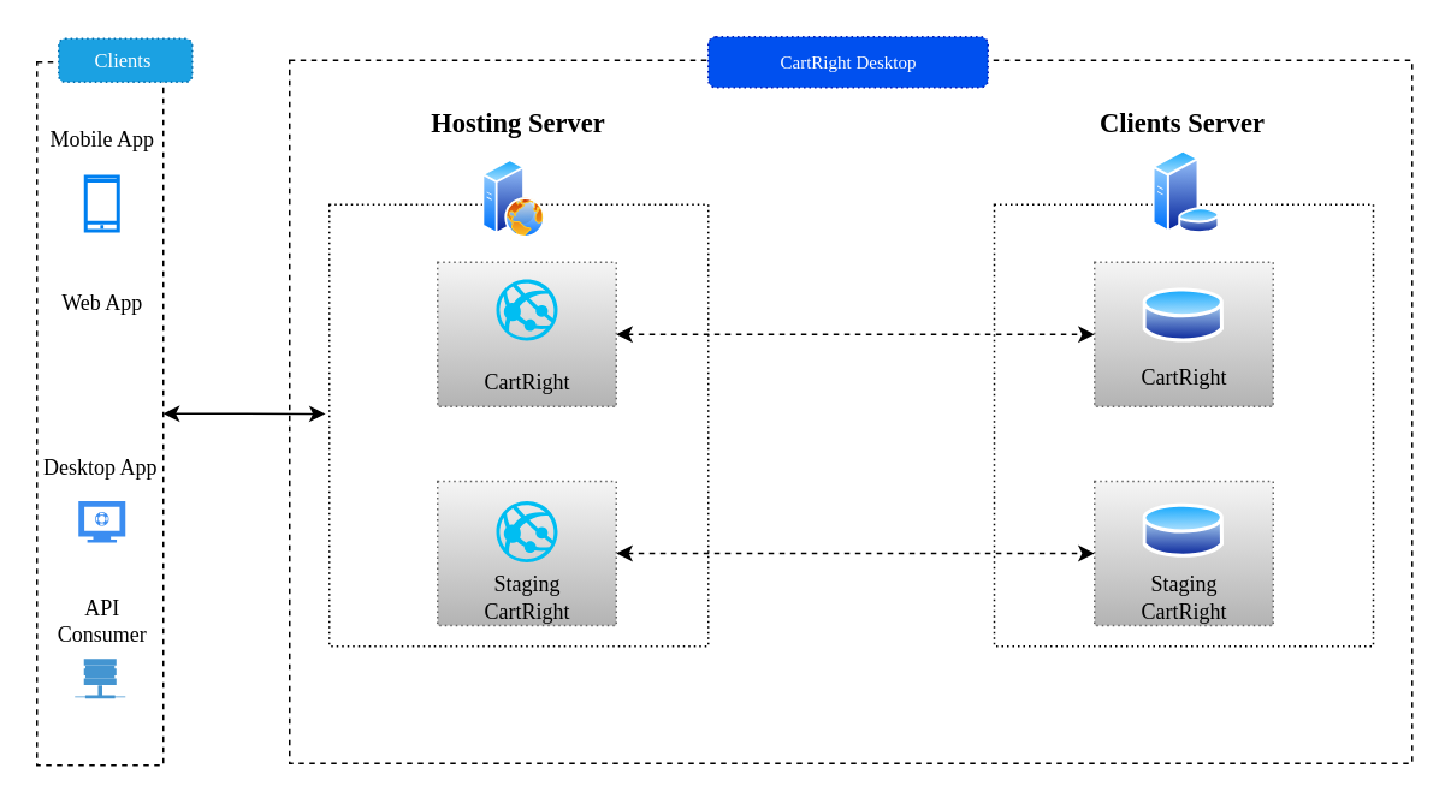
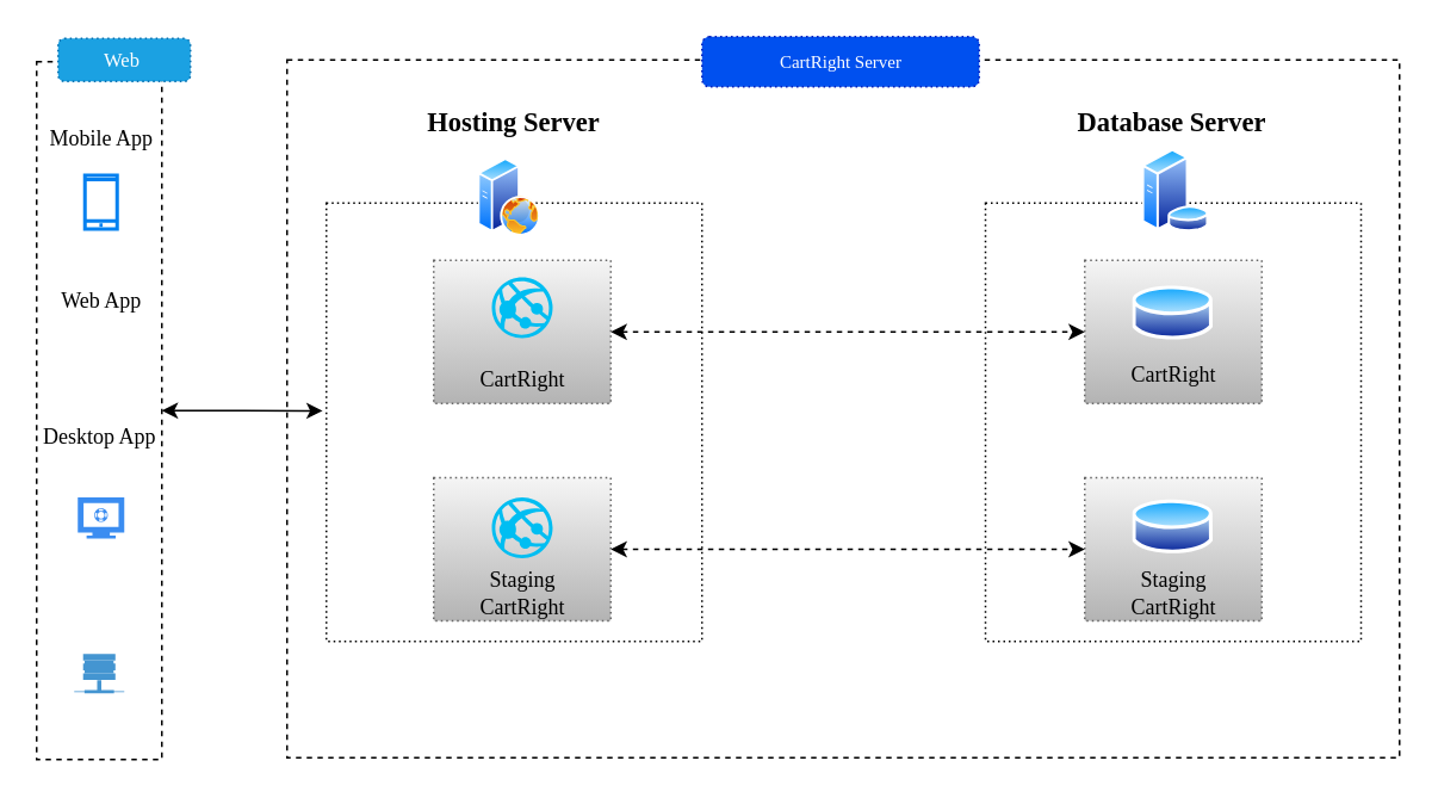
- <mxCell id="11" value="Clients" style="text;html=1;strokeColor=none;fillColor=none;align=center;verticalAlign=middle;whiteSpace=wrap;rounded=0;dashed=1;dashPattern=1 2;fontFamily=Lucida Console;fontSize=11;fontColor=#FFFFFF;" parent="1" vertex="1"><mxGeometry x="48" y="23" width="40" height="20" as="geometry" /></mxCell>
+ <mxCell id="11" value="Web" style="text;html=1;strokeColor=none;fillColor=none;align=center;verticalAlign=middle;whiteSpace=wrap;rounded=0;dashed=1;dashPattern=1 2;fontFamily=Lucida Console;fontSize=11;fontColor=#FFFFFF;" parent="1" vertex="1"><mxGeometry x="48" y="23" width="40" height="20" as="geometry" /></mxCell>
- <mxCell id="15" value="&lt;font style=&quot;font-size: 10px;&quot;&gt;CartRight Desktop&lt;/font&gt;" style="text;html=1;strokeColor=none;fillColor=none;align=center;verticalAlign=middle;whiteSpace=wrap;rounded=0;dashed=1;dashPattern=1 2;fontFamily=Lucida Console;fontSize=10;fontColor=#FFFFFF;" vertex="1" parent="1"><mxGeometry x="409.5" y="24" width="120" height="20" as="geometry" /></mxCell>
+ <mxCell id="15" value="&lt;font style=&quot;font-size: 10px;&quot;&gt;CartRight Server&lt;/font&gt;" style="text;html=1;strokeColor=none;fillColor=none;align=center;verticalAlign=middle;whiteSpace=wrap;rounded=0;dashed=1;dashPattern=1 2;fontFamily=Lucida Console;fontSize=10;fontColor=#FFFFFF;" vertex="1" parent="1"><mxGeometry x="409.5" y="24" width="120" height="20" as="geometry" /></mxCell>
- <mxCell id="17" value="Clients Server" style="text;html=1;strokeColor=none;fillColor=none;align=center;verticalAlign=middle;whiteSpace=wrap;rounded=0;fontStyle=1;fontFamily=Lucida Console;fontSize=15;" vertex="1" parent="1"><mxGeometry x="580" y="57" width="150" height="20" as="geometry" /></mxCell>
+ <mxCell id="17" value="Database Server" style="text;html=1;strokeColor=none;fillColor=none;align=center;verticalAlign=middle;whiteSpace=wrap;rounded=0;fontStyle=1;fontFamily=Lucida Console;fontSize=15;" vertex="1" parent="1"><mxGeometry x="580" y="57" width="150" height="20" as="geometry" /></mxCell>
- <mxCell id="6" value="Desktop App" style="text;html=1;strokeColor=none;fillColor=none;align=center;verticalAlign=middle;whiteSpace=wrap;rounded=0;dashed=1;fontFamily=Lucida Console;" parent="1" vertex="1"><mxGeometry x="22.5" y="249" width="65" height="20" as="geometry" /></mxCell>
+ <mxCell id="6" value="Desktop App" style="text;html=1;strokeColor=none;fillColor=none;align=center;verticalAlign=middle;whiteSpace=wrap;rounded=0;dashed=1;fontFamily=Lucida Console;" parent="1" vertex="1"><mxGeometry x="22.5" y="234" width="65" height="20" as="geometry" /></mxCell>
- <mxCell id="13" value="API Consumer" style="text;html=1;strokeColor=none;fillColor=none;align=center;verticalAlign=middle;whiteSpace=wrap;rounded=0;dashed=1;fontFamily=Lucida Console;" parent="1" vertex="1"><mxGeometry x="23.5" y="333.5" width="65" height="20" as="geometry" /></mxCell>
